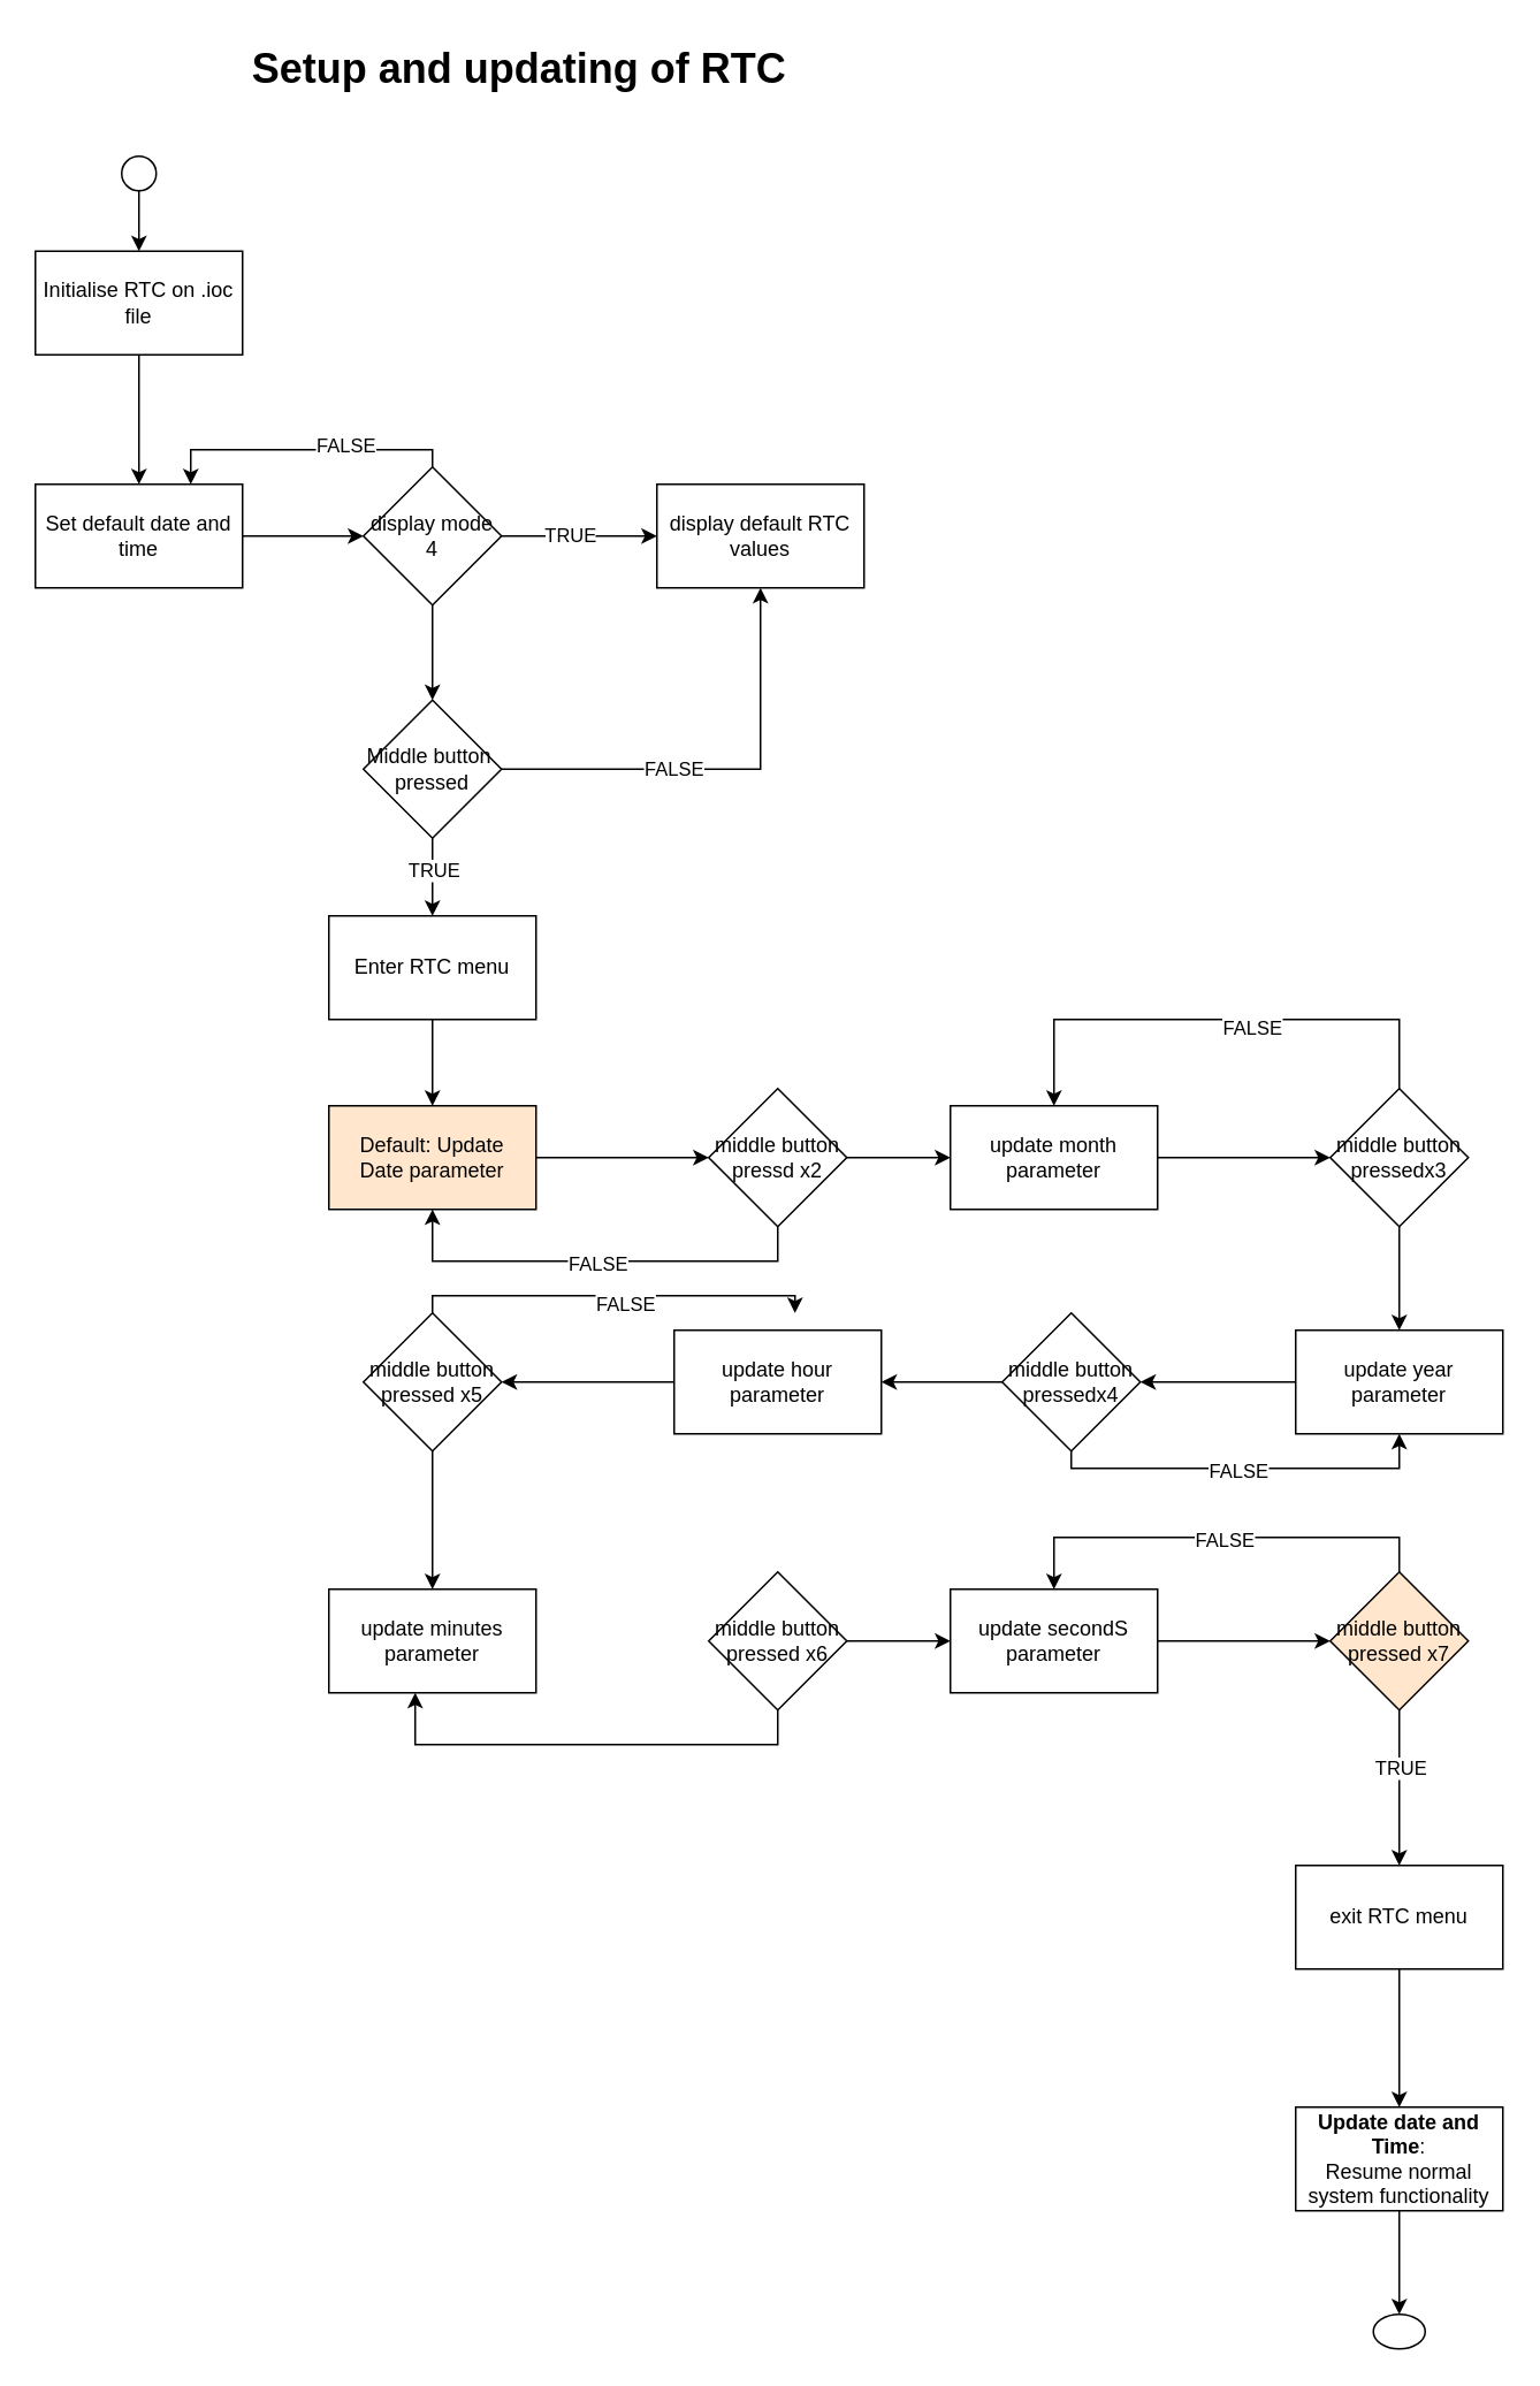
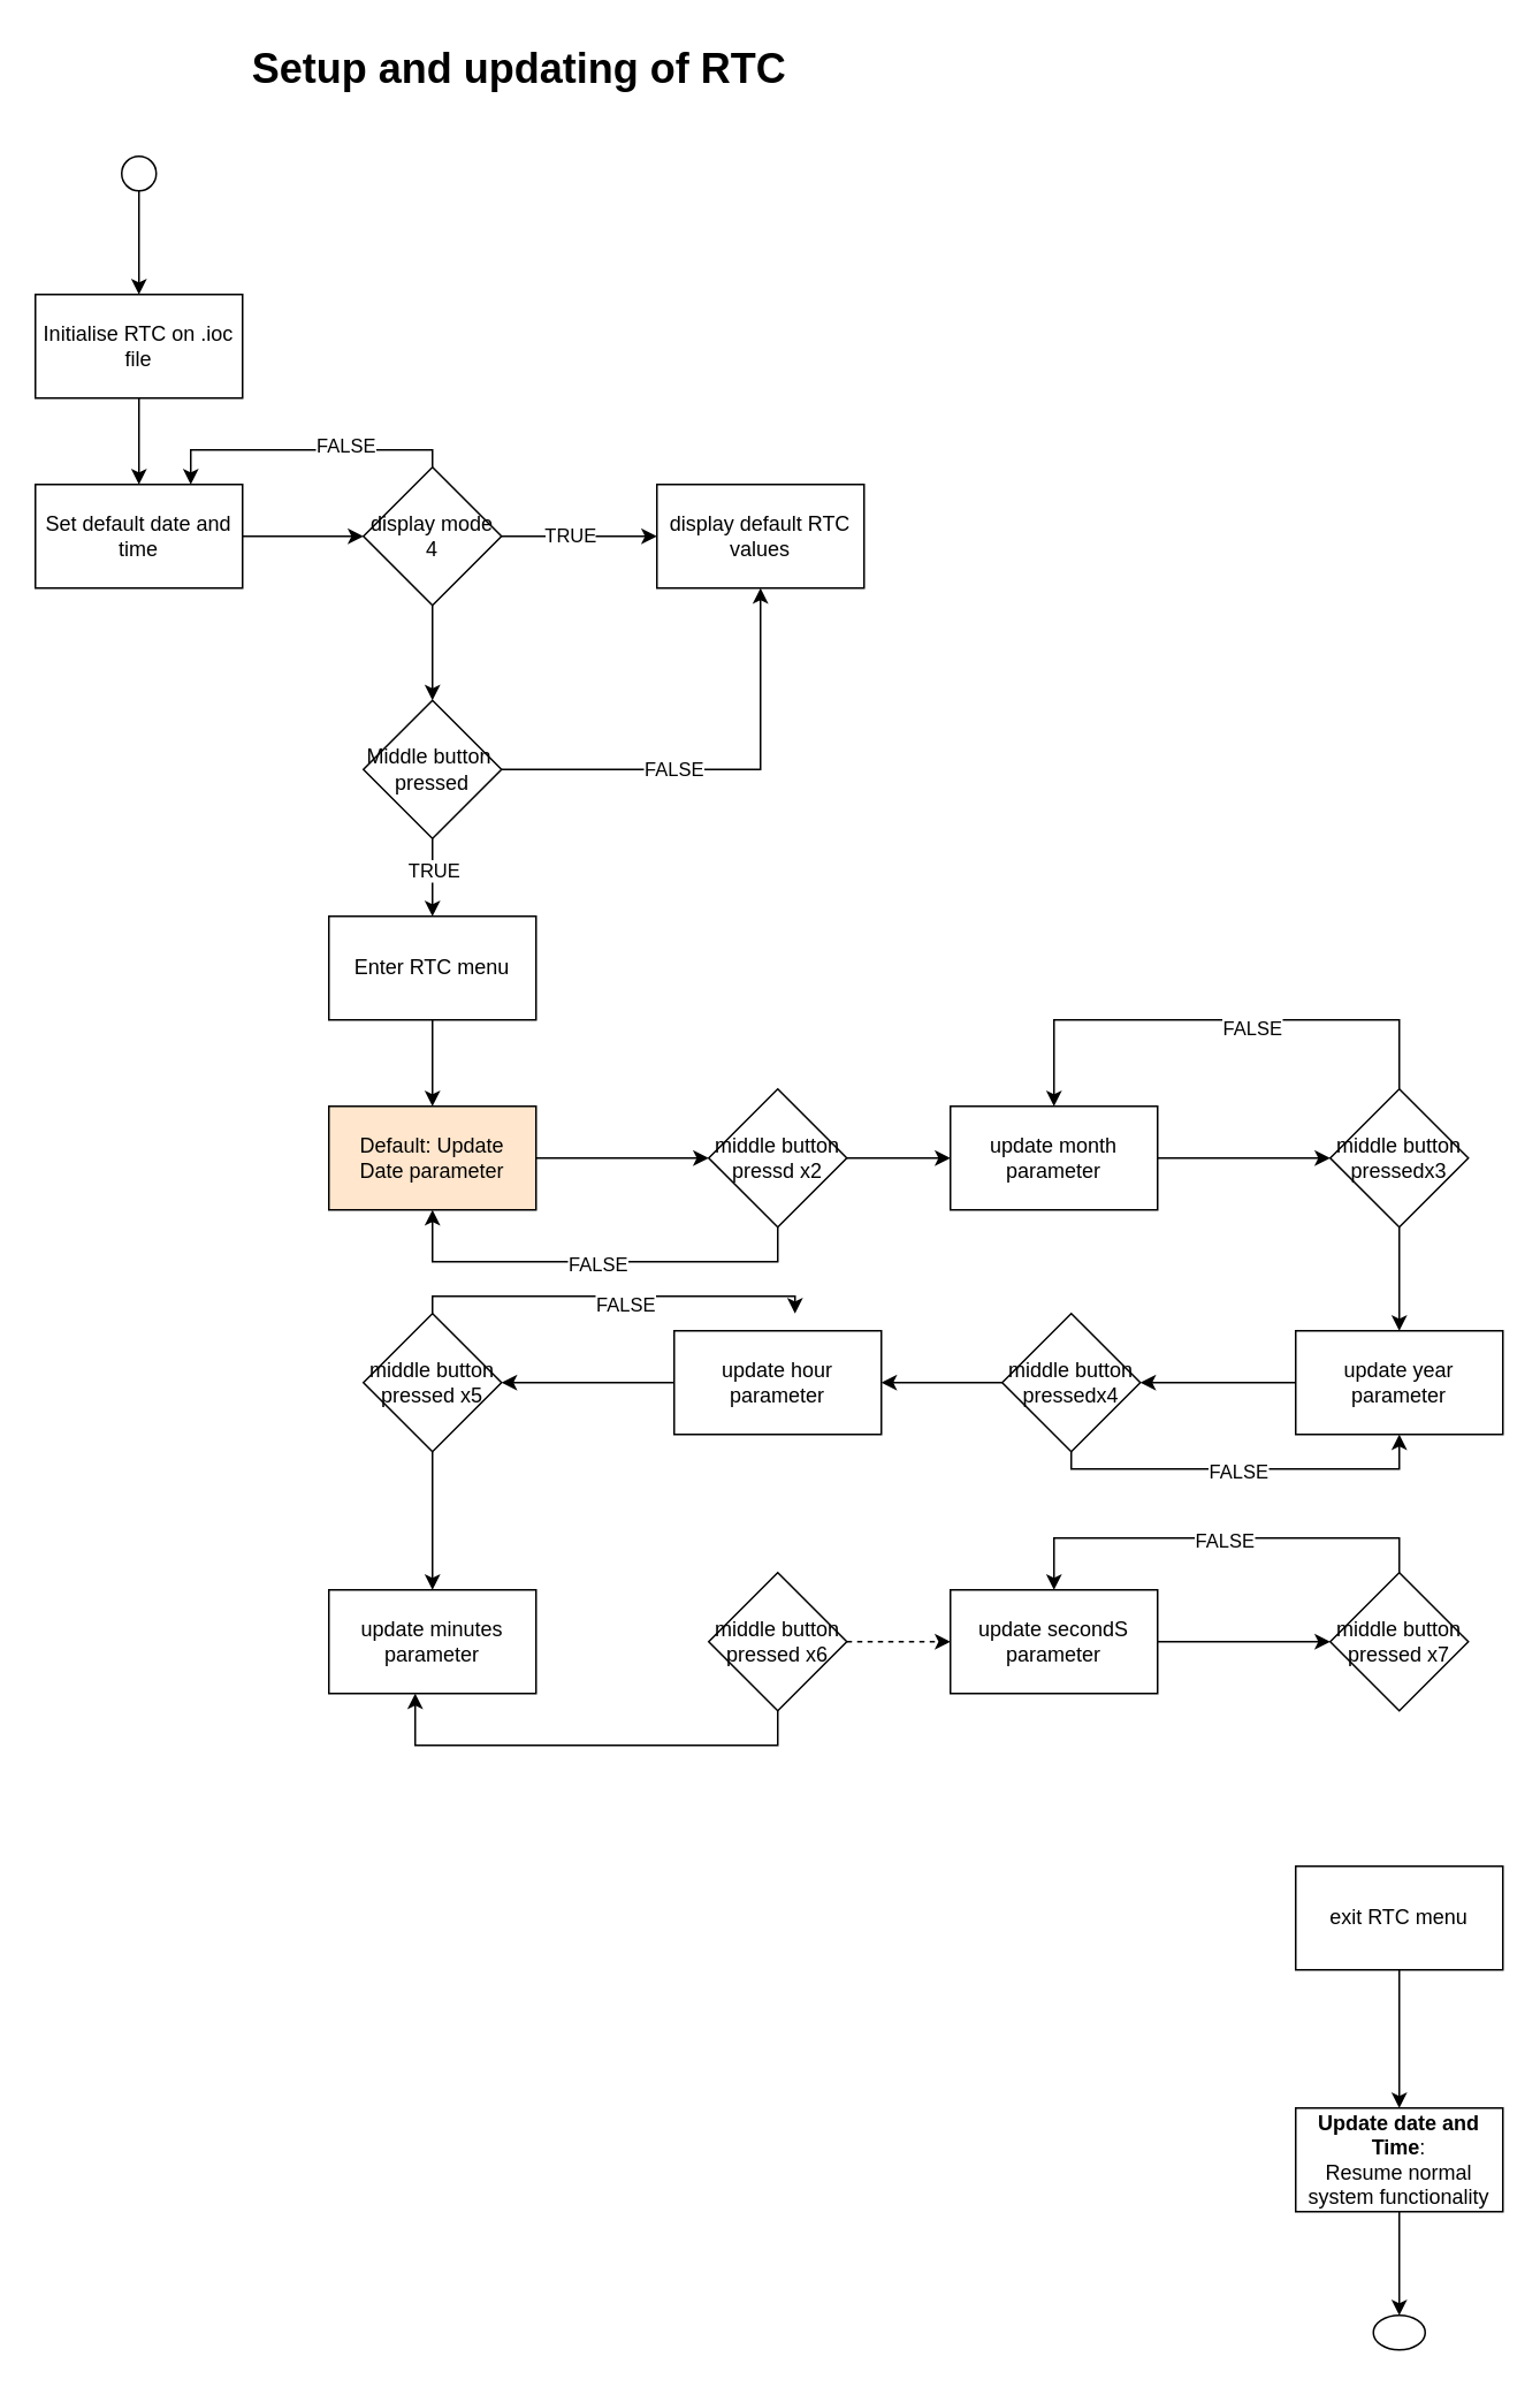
- <mxCell id="5" value="Initialise RTC on .ioc file" style="whiteSpace=wrap;html=1;" parent="1" vertex="1"><mxGeometry x="20" y="145" width="120" height="60" as="geometry" /></mxCell>
+ <mxCell id="5" value="Initialise RTC on .ioc file" style="whiteSpace=wrap;html=1;" parent="1" vertex="1"><mxGeometry x="20" y="170" width="120" height="60" as="geometry" /></mxCell>
- <mxCell id="40" value="" style="edgeStyle=orthogonalEdgeStyle;rounded=0;orthogonalLoop=1;jettySize=auto;html=1;" parent="1" source="41" target="43" edge="1"><mxGeometry relative="1" as="geometry" /></mxCell>
+ <mxCell id="40" value="" style="edgeStyle=orthogonalEdgeStyle;rounded=0;orthogonalLoop=1;jettySize=auto;html=1;dashed=1;" parent="1" source="41" target="43" edge="1"><mxGeometry relative="1" as="geometry" /></mxCell>
- <mxCell id="46" value="middle button pressed x7" style="rhombus;whiteSpace=wrap;html=1;fillColor=#ffe6cc;" parent="1" vertex="1"><mxGeometry x="770" y="910" width="80" height="80" as="geometry" /></mxCell>
+ <mxCell id="46" value="middle button pressed x7" style="rhombus;whiteSpace=wrap;html=1;" parent="1" vertex="1"><mxGeometry x="770" y="910" width="80" height="80" as="geometry" /></mxCell>
- <mxCell id="44" value="" style="edgeStyle=orthogonalEdgeStyle;rounded=0;orthogonalLoop=1;jettySize=auto;html=1;" parent="1" source="46" target="48" edge="1"><mxGeometry relative="1" as="geometry" /></mxCell>
- <mxCell id="45" value="TRUE" style="edgeLabel;html=1;align=center;verticalAlign=middle;resizable=0;points=[];" parent="44" vertex="1" connectable="0"><mxGeometry x="-0.267" relative="1" as="geometry"><mxPoint as="offset" /></mxGeometry></mxCell>
